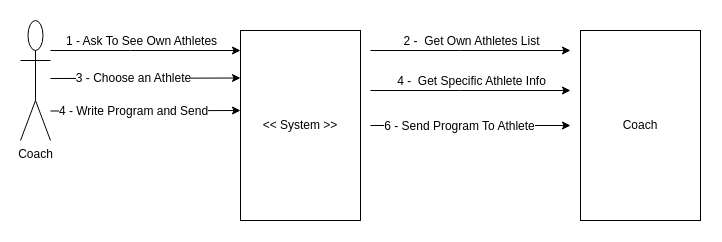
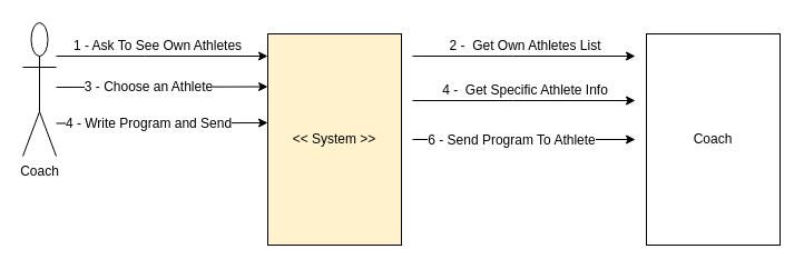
- <mxCell id="7" value="&amp;lt;&amp;lt; System &amp;gt;&amp;gt;" style="rounded=0;whiteSpace=wrap;html=1;" parent="1" vertex="1"><mxGeometry x="240" y="30" width="120" height="190" as="geometry" /></mxCell>
+ <mxCell id="7" value="&amp;lt;&amp;lt; System &amp;gt;&amp;gt;" style="rounded=0;whiteSpace=wrap;html=1;fillColor=#fff2cc;" parent="1" vertex="1"><mxGeometry x="240" y="30" width="120" height="190" as="geometry" /></mxCell>
